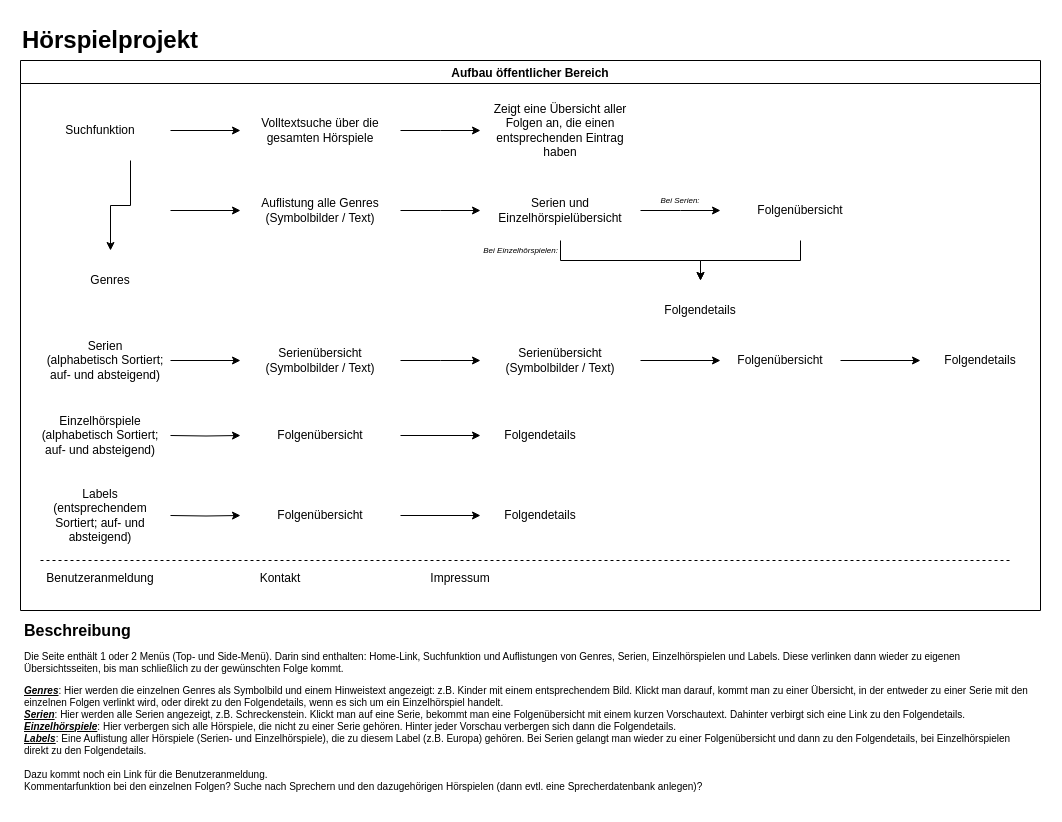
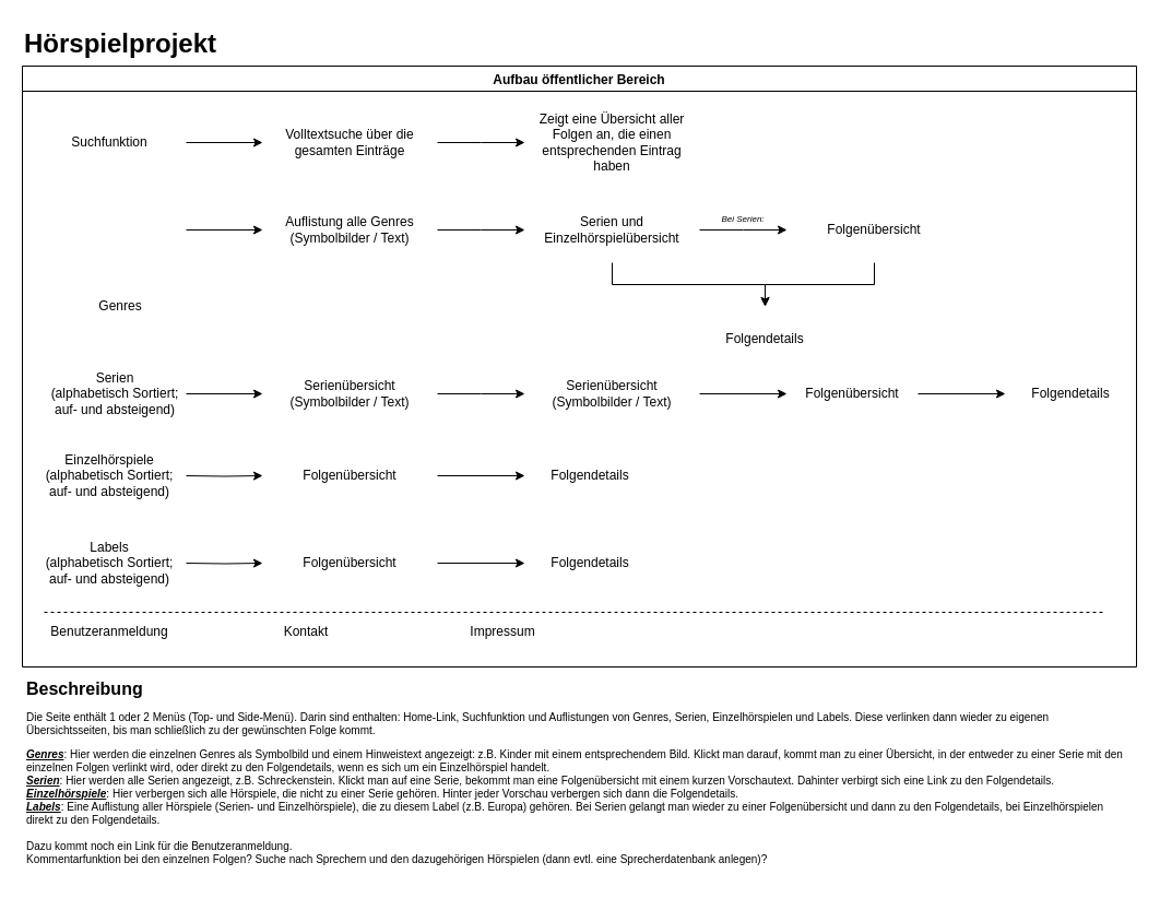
- <mxCell id="8" value="Volltextsuche über die gesamten Hörspiele" style="text;html=1;strokeColor=none;fillColor=none;align=center;verticalAlign=middle;whiteSpace=wrap;rounded=0;" vertex="1" parent="3"><mxGeometry x="220" y="40" width="160" height="60" as="geometry" /></mxCell>
+ <mxCell id="8" value="Volltextsuche über die gesamten Einträge" style="text;html=1;strokeColor=none;fillColor=none;align=center;verticalAlign=middle;whiteSpace=wrap;rounded=0;" vertex="1" parent="3"><mxGeometry x="220" y="40" width="160" height="60" as="geometry" /></mxCell>
- <mxCell id="5" style="edgeStyle=orthogonalEdgeStyle;rounded=0;orthogonalLoop=1;jettySize=auto;html=1;exitX=0.75;exitY=1;exitDx=0;exitDy=0;fontSize=8;" edge="1" parent="3" source="6" target="11"><mxGeometry relative="1" as="geometry" /></mxCell>
- <mxCell id="20" value="Bei Einzelhörspielen:" style="text;html=1;strokeColor=none;fillColor=none;align=right;verticalAlign=middle;whiteSpace=wrap;rounded=0;fontStyle=2;fontSize=8;" vertex="1" parent="3"><mxGeometry x="450" y="180" width="90" height="20" as="geometry" /></mxCell>
- <mxCell id="36" value="Labels&lt;br&gt;(entsprechendem Sortiert; auf- und absteigend)&lt;br&gt;" style="text;html=1;strokeColor=none;fillColor=none;align=center;verticalAlign=middle;whiteSpace=wrap;rounded=0;" vertex="1" parent="3"><mxGeometry x="20" y="425" width="120" height="60" as="geometry" /></mxCell>
+ <mxCell id="36" value="Labels&lt;br&gt;(alphabetisch Sortiert; auf- und absteigend)&lt;br&gt;" style="text;html=1;strokeColor=none;fillColor=none;align=center;verticalAlign=middle;whiteSpace=wrap;rounded=0;" vertex="1" parent="3"><mxGeometry x="20" y="425" width="120" height="60" as="geometry" /></mxCell>
